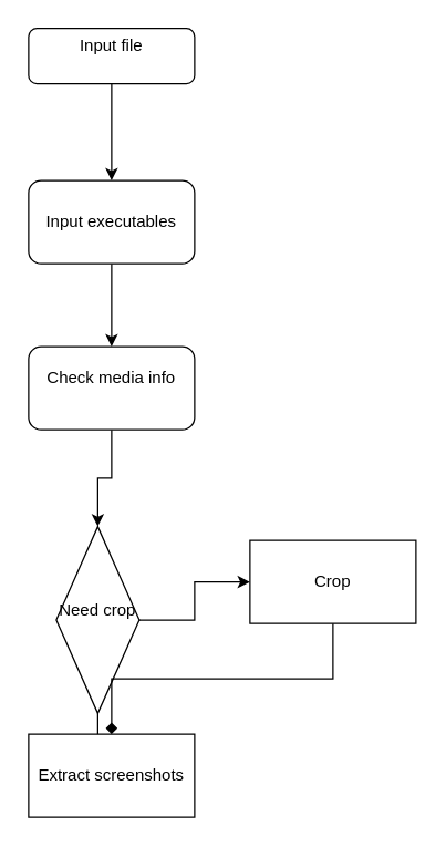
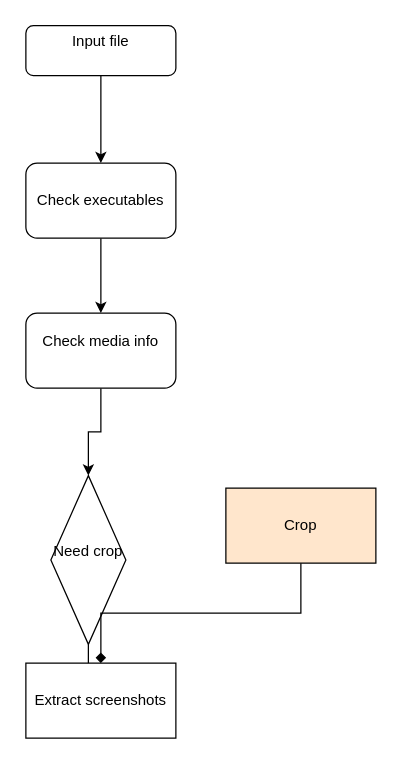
- <mxCell id="10" value="&lt;div&gt;Input executables&lt;/div&gt;" style="rounded=1;whiteSpace=wrap;html=1;" parent="1" vertex="1"><mxGeometry x="20" y="130" width="120" height="60" as="geometry" /></mxCell>
+ <mxCell id="10" value="&lt;div&gt;Check executables&lt;/div&gt;" style="rounded=1;whiteSpace=wrap;html=1;" parent="1" vertex="1"><mxGeometry x="20" y="130" width="120" height="60" as="geometry" /></mxCell>
- <mxCell id="12" value="&lt;div&gt;Crop&lt;/div&gt;" style="rounded=0;whiteSpace=wrap;html=1;" parent="1" vertex="1"><mxGeometry x="180" y="390" width="120" height="60" as="geometry" /></mxCell>
+ <mxCell id="12" value="&lt;div&gt;Crop&lt;/div&gt;" style="rounded=0;whiteSpace=wrap;html=1;fillColor=#ffe6cc;" parent="1" vertex="1"><mxGeometry x="180" y="390" width="120" height="60" as="geometry" /></mxCell>
- <mxCell id="6" style="edgeStyle=orthogonalEdgeStyle;rounded=0;orthogonalLoop=1;jettySize=auto;html=1;exitX=1;exitY=0.5;exitDx=0;exitDy=0;entryX=0;entryY=0.5;entryDx=0;entryDy=0;strokeColor=#000000;" parent="1" source="8" target="12" edge="1"><mxGeometry relative="1" as="geometry" /></mxCell>
